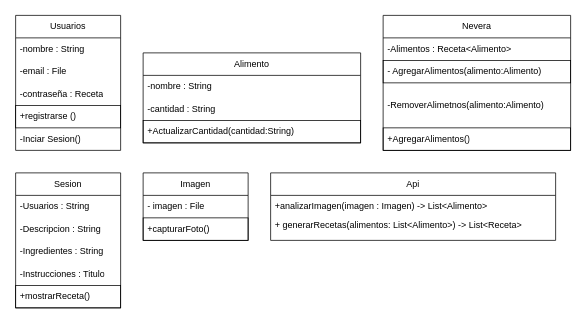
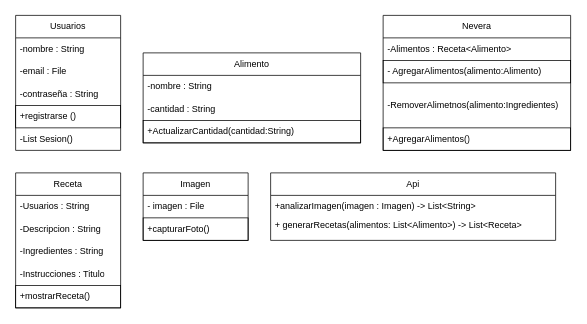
- <mxCell id="5" value="-contraseña : Receta" style="text;strokeColor=none;fillColor=none;align=left;verticalAlign=middle;spacingLeft=4;spacingRight=4;overflow=hidden;points=[[0,0.5],[1,0.5]];portConstraint=eastwest;rotatable=0;whiteSpace=wrap;html=1;" vertex="1" parent="2"><mxGeometry y="90" width="140" height="30" as="geometry" /></mxCell>
+ <mxCell id="5" value="-contraseña : String" style="text;strokeColor=none;fillColor=none;align=left;verticalAlign=middle;spacingLeft=4;spacingRight=4;overflow=hidden;points=[[0,0.5],[1,0.5]];portConstraint=eastwest;rotatable=0;whiteSpace=wrap;html=1;" vertex="1" parent="2"><mxGeometry y="90" width="140" height="30" as="geometry" /></mxCell>
- <mxCell id="15" value="-RemoverAlimetnos(alimento:Alimento)" style="text;strokeColor=none;fillColor=none;align=left;verticalAlign=middle;spacingLeft=4;spacingRight=4;overflow=hidden;points=[[0,0.5],[1,0.5]];portConstraint=eastwest;rotatable=0;whiteSpace=wrap;html=1;" vertex="1" parent="12"><mxGeometry y="90" width="250" height="60" as="geometry" /></mxCell>
+ <mxCell id="15" value="-RemoverAlimetnos(alimento:Ingredientes)" style="text;strokeColor=none;fillColor=none;align=left;verticalAlign=middle;spacingLeft=4;spacingRight=4;overflow=hidden;points=[[0,0.5],[1,0.5]];portConstraint=eastwest;rotatable=0;whiteSpace=wrap;html=1;" vertex="1" parent="12"><mxGeometry y="90" width="250" height="60" as="geometry" /></mxCell>
- <mxCell id="7" value="-Inciar Sesion()" style="text;strokeColor=none;fillColor=none;align=left;verticalAlign=middle;spacingLeft=4;spacingRight=4;overflow=hidden;points=[[0,0.5],[1,0.5]];portConstraint=eastwest;rotatable=0;whiteSpace=wrap;html=1;" vertex="1" parent="2"><mxGeometry y="150" width="140" height="30" as="geometry" /></mxCell>
+ <mxCell id="7" value="-List Sesion()" style="text;strokeColor=none;fillColor=none;align=left;verticalAlign=middle;spacingLeft=4;spacingRight=4;overflow=hidden;points=[[0,0.5],[1,0.5]];portConstraint=eastwest;rotatable=0;whiteSpace=wrap;html=1;" vertex="1" parent="2"><mxGeometry y="150" width="140" height="30" as="geometry" /></mxCell>
- <mxCell id="17" value="Sesion" style="swimlane;fontStyle=0;childLayout=stackLayout;horizontal=1;startSize=30;horizontalStack=0;resizeParent=1;resizeParentMax=0;resizeLast=0;collapsible=1;marginBottom=0;whiteSpace=wrap;html=1;" vertex="1" parent="1"><mxGeometry x="20" y="230" width="140" height="180" as="geometry" /></mxCell>
+ <mxCell id="17" value="Receta" style="swimlane;fontStyle=0;childLayout=stackLayout;horizontal=1;startSize=30;horizontalStack=0;resizeParent=1;resizeParentMax=0;resizeLast=0;collapsible=1;marginBottom=0;whiteSpace=wrap;html=1;" vertex="1" parent="1"><mxGeometry x="20" y="230" width="140" height="180" as="geometry" /></mxCell>
- <mxCell id="27" value="+analizarImagen(imagen : Imagen) -&amp;gt; List&amp;lt;Alimento&amp;gt;" style="text;strokeColor=none;fillColor=none;align=left;verticalAlign=middle;spacingLeft=4;spacingRight=4;overflow=hidden;points=[[0,0.5],[1,0.5]];portConstraint=eastwest;rotatable=0;whiteSpace=wrap;html=1;" vertex="1" parent="26"><mxGeometry y="30" width="380" height="30" as="geometry" /></mxCell>
+ <mxCell id="27" value="+analizarImagen(imagen : Imagen) -&amp;gt; List&amp;lt;String&amp;gt;" style="text;strokeColor=none;fillColor=none;align=left;verticalAlign=middle;spacingLeft=4;spacingRight=4;overflow=hidden;points=[[0,0.5],[1,0.5]];portConstraint=eastwest;rotatable=0;whiteSpace=wrap;html=1;" vertex="1" parent="26"><mxGeometry y="30" width="380" height="30" as="geometry" /></mxCell>
